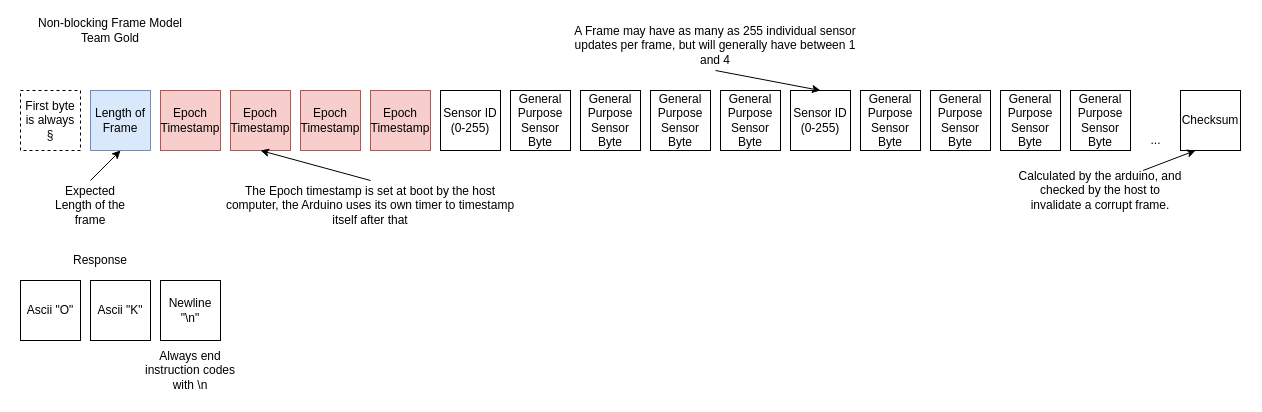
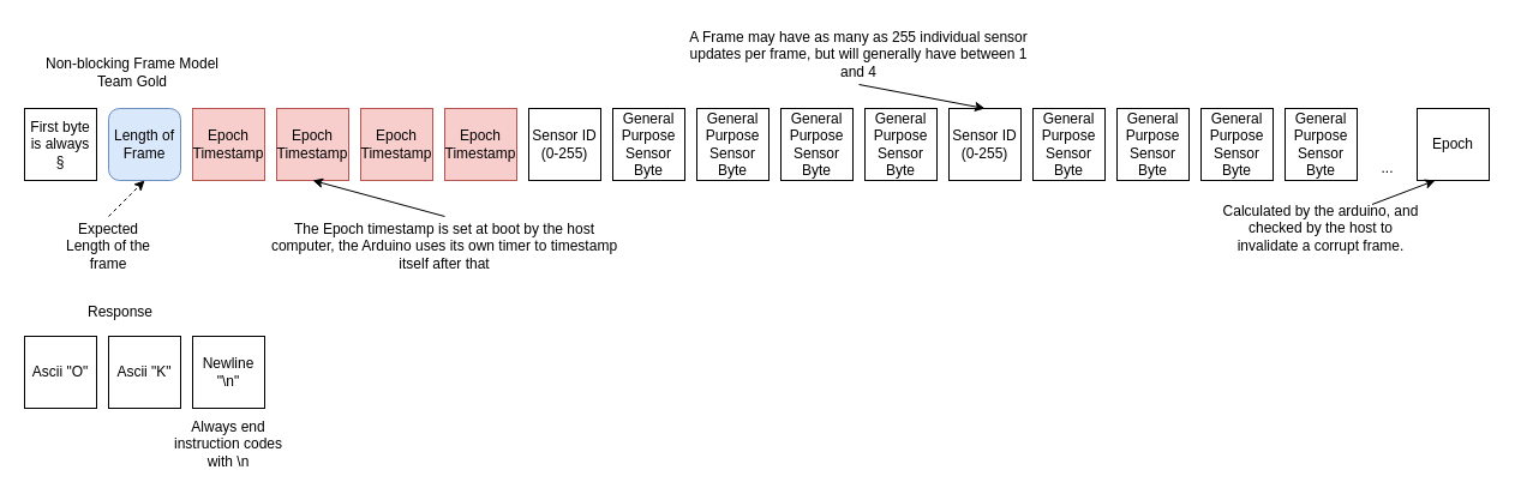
- <mxCell id="2" value="Non-blocking Frame Model&lt;br&gt;Team Gold" style="text;html=1;strokeColor=none;fillColor=none;align=center;verticalAlign=middle;whiteSpace=wrap;rounded=0;" vertex="1" parent="1"><mxGeometry x="20" y="20" width="180" height="20" as="geometry" /></mxCell>
+ <mxCell id="2" value="Non-blocking Frame Model&lt;br&gt;Team Gold" style="text;html=1;strokeColor=none;fillColor=none;align=center;verticalAlign=middle;whiteSpace=wrap;rounded=0;" vertex="1" parent="1"><mxGeometry x="20" y="50" width="180" height="20" as="geometry" /></mxCell>
- <mxCell id="3" value="First byte is always §" style="rounded=0;whiteSpace=wrap;html=1;dashed=1;" vertex="1" parent="1"><mxGeometry x="20" y="90" width="60" height="60" as="geometry" /></mxCell>
+ <mxCell id="3" value="First byte is always §" style="rounded=0;whiteSpace=wrap;html=1;" vertex="1" parent="1"><mxGeometry x="20" y="90" width="60" height="60" as="geometry" /></mxCell>
- <mxCell id="4" value="Length of Frame" style="rounded=0;whiteSpace=wrap;html=1;fillColor=#dae8fc;strokeColor=#6c8ebf;" vertex="1" parent="1"><mxGeometry x="90" y="90" width="60" height="60" as="geometry" /></mxCell>
+ <mxCell id="4" value="Length of Frame" style="whiteSpace=wrap;html=1;fillColor=#dae8fc;strokeColor=#6c8ebf;rounded=1;" vertex="1" parent="1"><mxGeometry x="90" y="90" width="60" height="60" as="geometry" /></mxCell>
- <mxCell id="20" value="Checksum" style="rounded=0;whiteSpace=wrap;html=1;" vertex="1" parent="1"><mxGeometry x="1180" y="90" width="60" height="60" as="geometry" /></mxCell>
+ <mxCell id="20" value="Epoch" style="rounded=0;whiteSpace=wrap;html=1;" vertex="1" parent="1"><mxGeometry x="1180" y="90" width="60" height="60" as="geometry" /></mxCell>
- <mxCell id="27" style="edgeStyle=none;rounded=0;orthogonalLoop=1;jettySize=auto;html=1;exitX=0.5;exitY=0;exitDx=0;exitDy=0;entryX=0.5;entryY=1;entryDx=0;entryDy=0;" edge="1" parent="1" source="28" target="4"><mxGeometry relative="1" as="geometry" /></mxCell>
+ <mxCell id="27" style="edgeStyle=none;rounded=0;orthogonalLoop=1;jettySize=auto;html=1;exitX=0.5;exitY=0;exitDx=0;exitDy=0;entryX=0.5;entryY=1;entryDx=0;entryDy=0;dashed=1;" edge="1" parent="1" source="28" target="4"><mxGeometry relative="1" as="geometry" /></mxCell>
